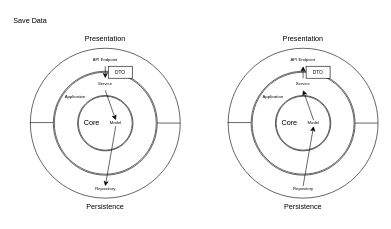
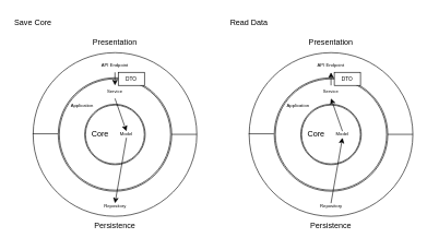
- <mxCell id="18" value="&lt;font style=&quot;font-size: 12px;&quot;&gt;Save Data&lt;/font&gt;" style="text;html=1;strokeColor=none;fillColor=none;align=center;verticalAlign=middle;whiteSpace=wrap;rounded=0;fontSize=7;" vertex="1" parent="1"><mxGeometry x="20" y="20" width="60" height="30" as="geometry" /></mxCell>
+ <mxCell id="18" value="&lt;font style=&quot;font-size: 12px;&quot;&gt;Save Core&lt;/font&gt;" style="text;html=1;strokeColor=none;fillColor=none;align=center;verticalAlign=middle;whiteSpace=wrap;rounded=0;fontSize=7;" vertex="1" parent="1"><mxGeometry x="20" y="20" width="60" height="30" as="geometry" /></mxCell>
+ <mxCell id="35" value="&lt;font style=&quot;font-size: 12px;&quot;&gt;Read Data&lt;/font&gt;" style="text;html=1;strokeColor=none;fillColor=none;align=center;verticalAlign=middle;whiteSpace=wrap;rounded=0;fontSize=7;" vertex="1" parent="1"><mxGeometry x="350" y="20" width="60" height="30" as="geometry" /></mxCell>
